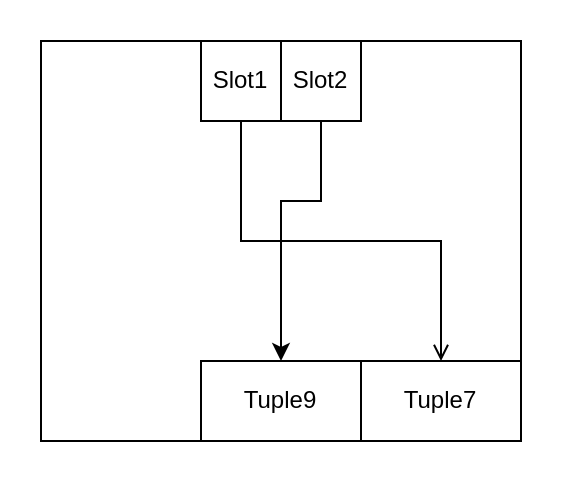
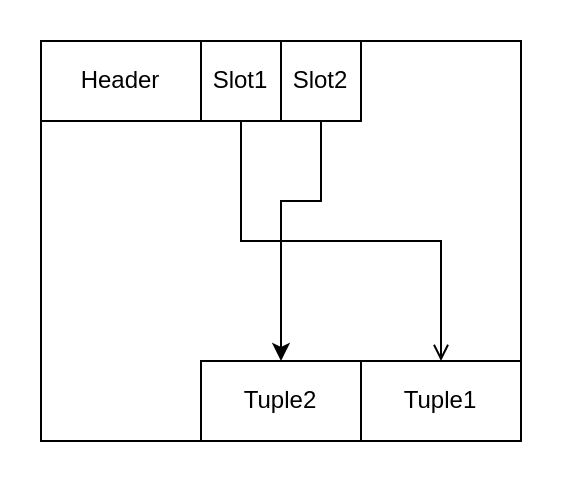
+ <mxCell id="4" value="Header" style="whiteSpace=wrap;html=1;" parent="1" vertex="1"><mxGeometry x="20" y="20" width="80" height="40" as="geometry" /></mxCell>
- <mxCell id="5" value="Tuple9" style="whiteSpace=wrap;html=1;" parent="1" vertex="1"><mxGeometry x="100" y="180" width="80" height="40" as="geometry" /></mxCell>
+ <mxCell id="5" value="Tuple2" style="whiteSpace=wrap;html=1;" parent="1" vertex="1"><mxGeometry x="100" y="180" width="80" height="40" as="geometry" /></mxCell>
- <mxCell id="3" value="Tuple7" style="whiteSpace=wrap;html=1;" parent="1" vertex="1"><mxGeometry x="180" y="180" width="80" height="40" as="geometry" /></mxCell>
+ <mxCell id="3" value="Tuple1" style="whiteSpace=wrap;html=1;" parent="1" vertex="1"><mxGeometry x="180" y="180" width="80" height="40" as="geometry" /></mxCell>
